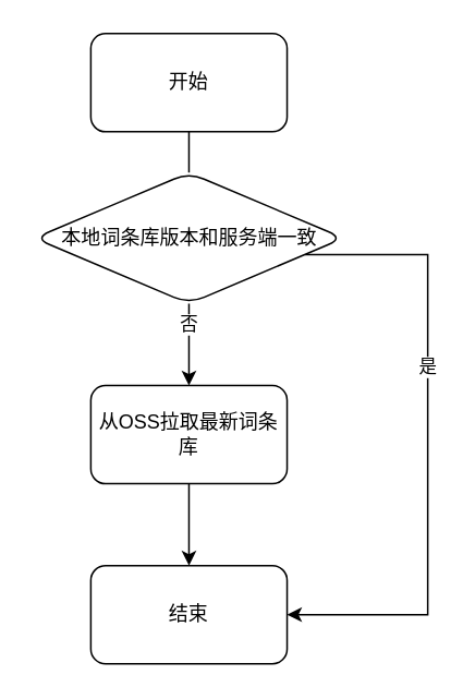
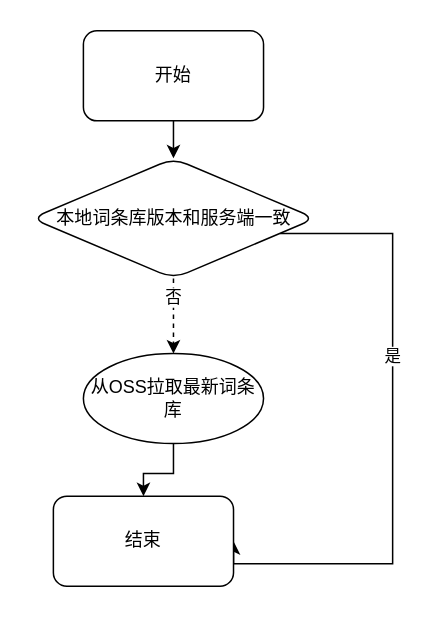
- <mxCell id="2" value="" style="edgeStyle=orthogonalEdgeStyle;rounded=0;orthogonalLoop=1;jettySize=auto;html=1;endArrow=none;" edge="1" parent="1" source="3" target="8"><mxGeometry relative="1" as="geometry" /></mxCell>
+ <mxCell id="2" value="" style="edgeStyle=orthogonalEdgeStyle;rounded=0;orthogonalLoop=1;jettySize=auto;html=1;" edge="1" parent="1" source="3" target="8"><mxGeometry relative="1" as="geometry" /></mxCell>
- <mxCell id="4" value="" style="edgeStyle=orthogonalEdgeStyle;rounded=0;orthogonalLoop=1;jettySize=auto;html=1;" edge="1" parent="1" source="8" target="10"><mxGeometry relative="1" as="geometry" /></mxCell>
+ <mxCell id="4" value="" style="edgeStyle=orthogonalEdgeStyle;rounded=0;orthogonalLoop=1;jettySize=auto;html=1;dashed=1;" edge="1" parent="1" source="8" target="10"><mxGeometry relative="1" as="geometry" /></mxCell>
- <mxCell id="10" value="从OSS拉取最新词条库" style="whiteSpace=wrap;html=1;rounded=1;" vertex="1" parent="1"><mxGeometry x="55" y="235" width="120" height="60" as="geometry" /></mxCell>
+ <mxCell id="10" value="从OSS拉取最新词条库" style="ellipse;whiteSpace=wrap;html=1;" vertex="1" parent="1"><mxGeometry x="55" y="235" width="120" height="60" as="geometry" /></mxCell>
- <mxCell id="11" value="结束" style="whiteSpace=wrap;html=1;rounded=1;" vertex="1" parent="1"><mxGeometry x="55" y="345" width="120" height="60" as="geometry" /></mxCell>
+ <mxCell id="11" value="结束" style="whiteSpace=wrap;html=1;rounded=1;" vertex="1" parent="1"><mxGeometry x="35" y="330" width="120" height="60" as="geometry" /></mxCell>
